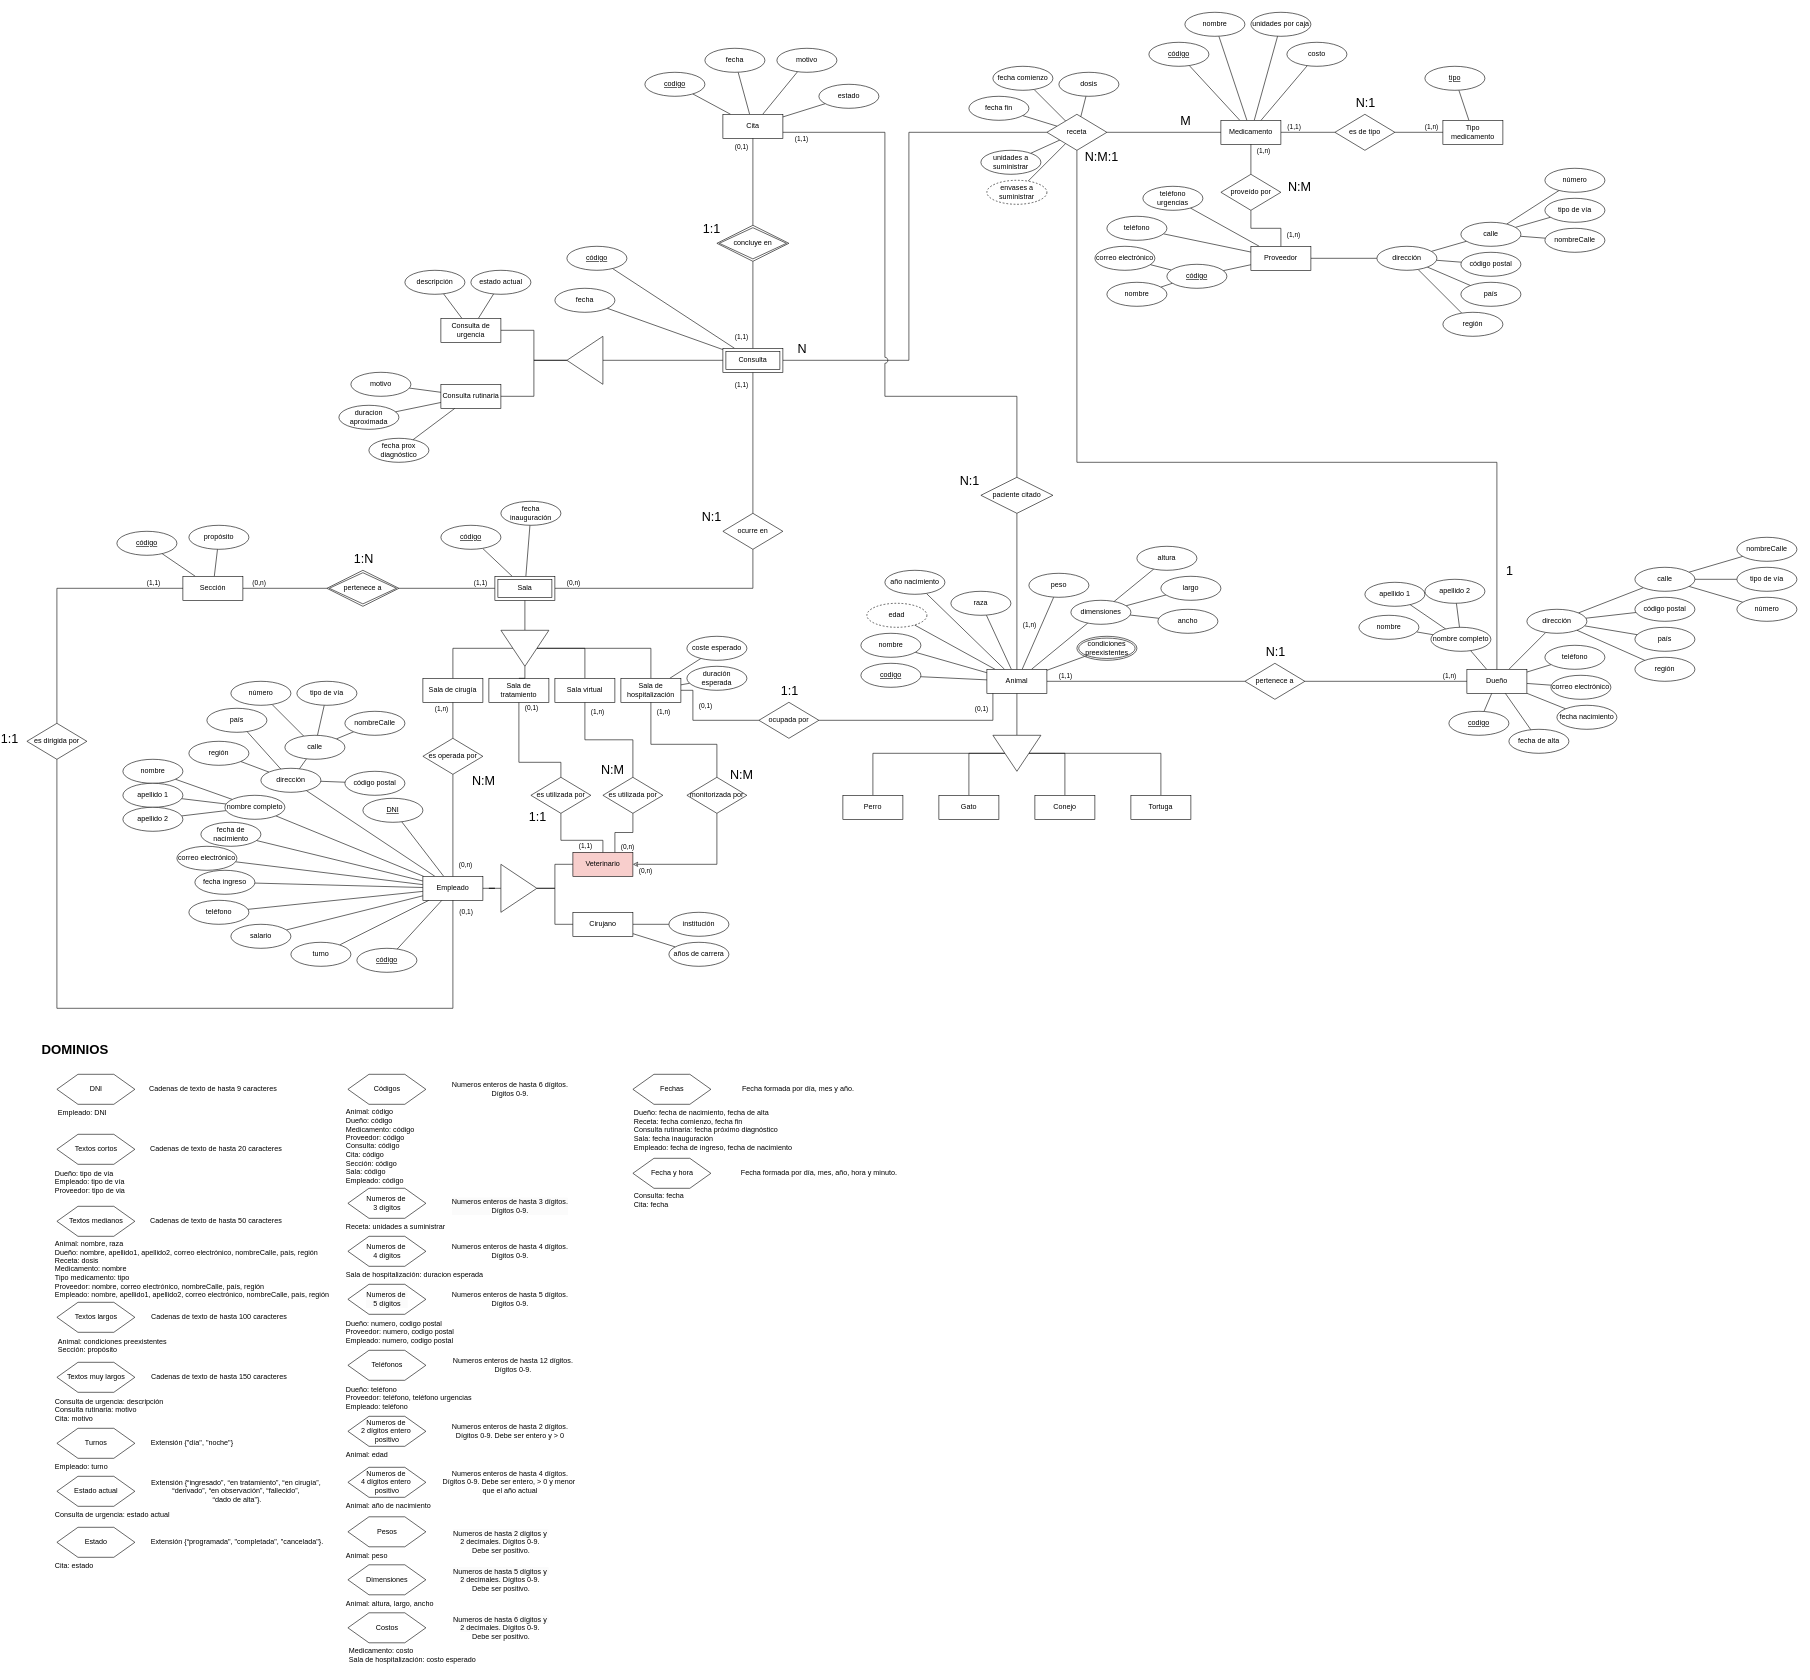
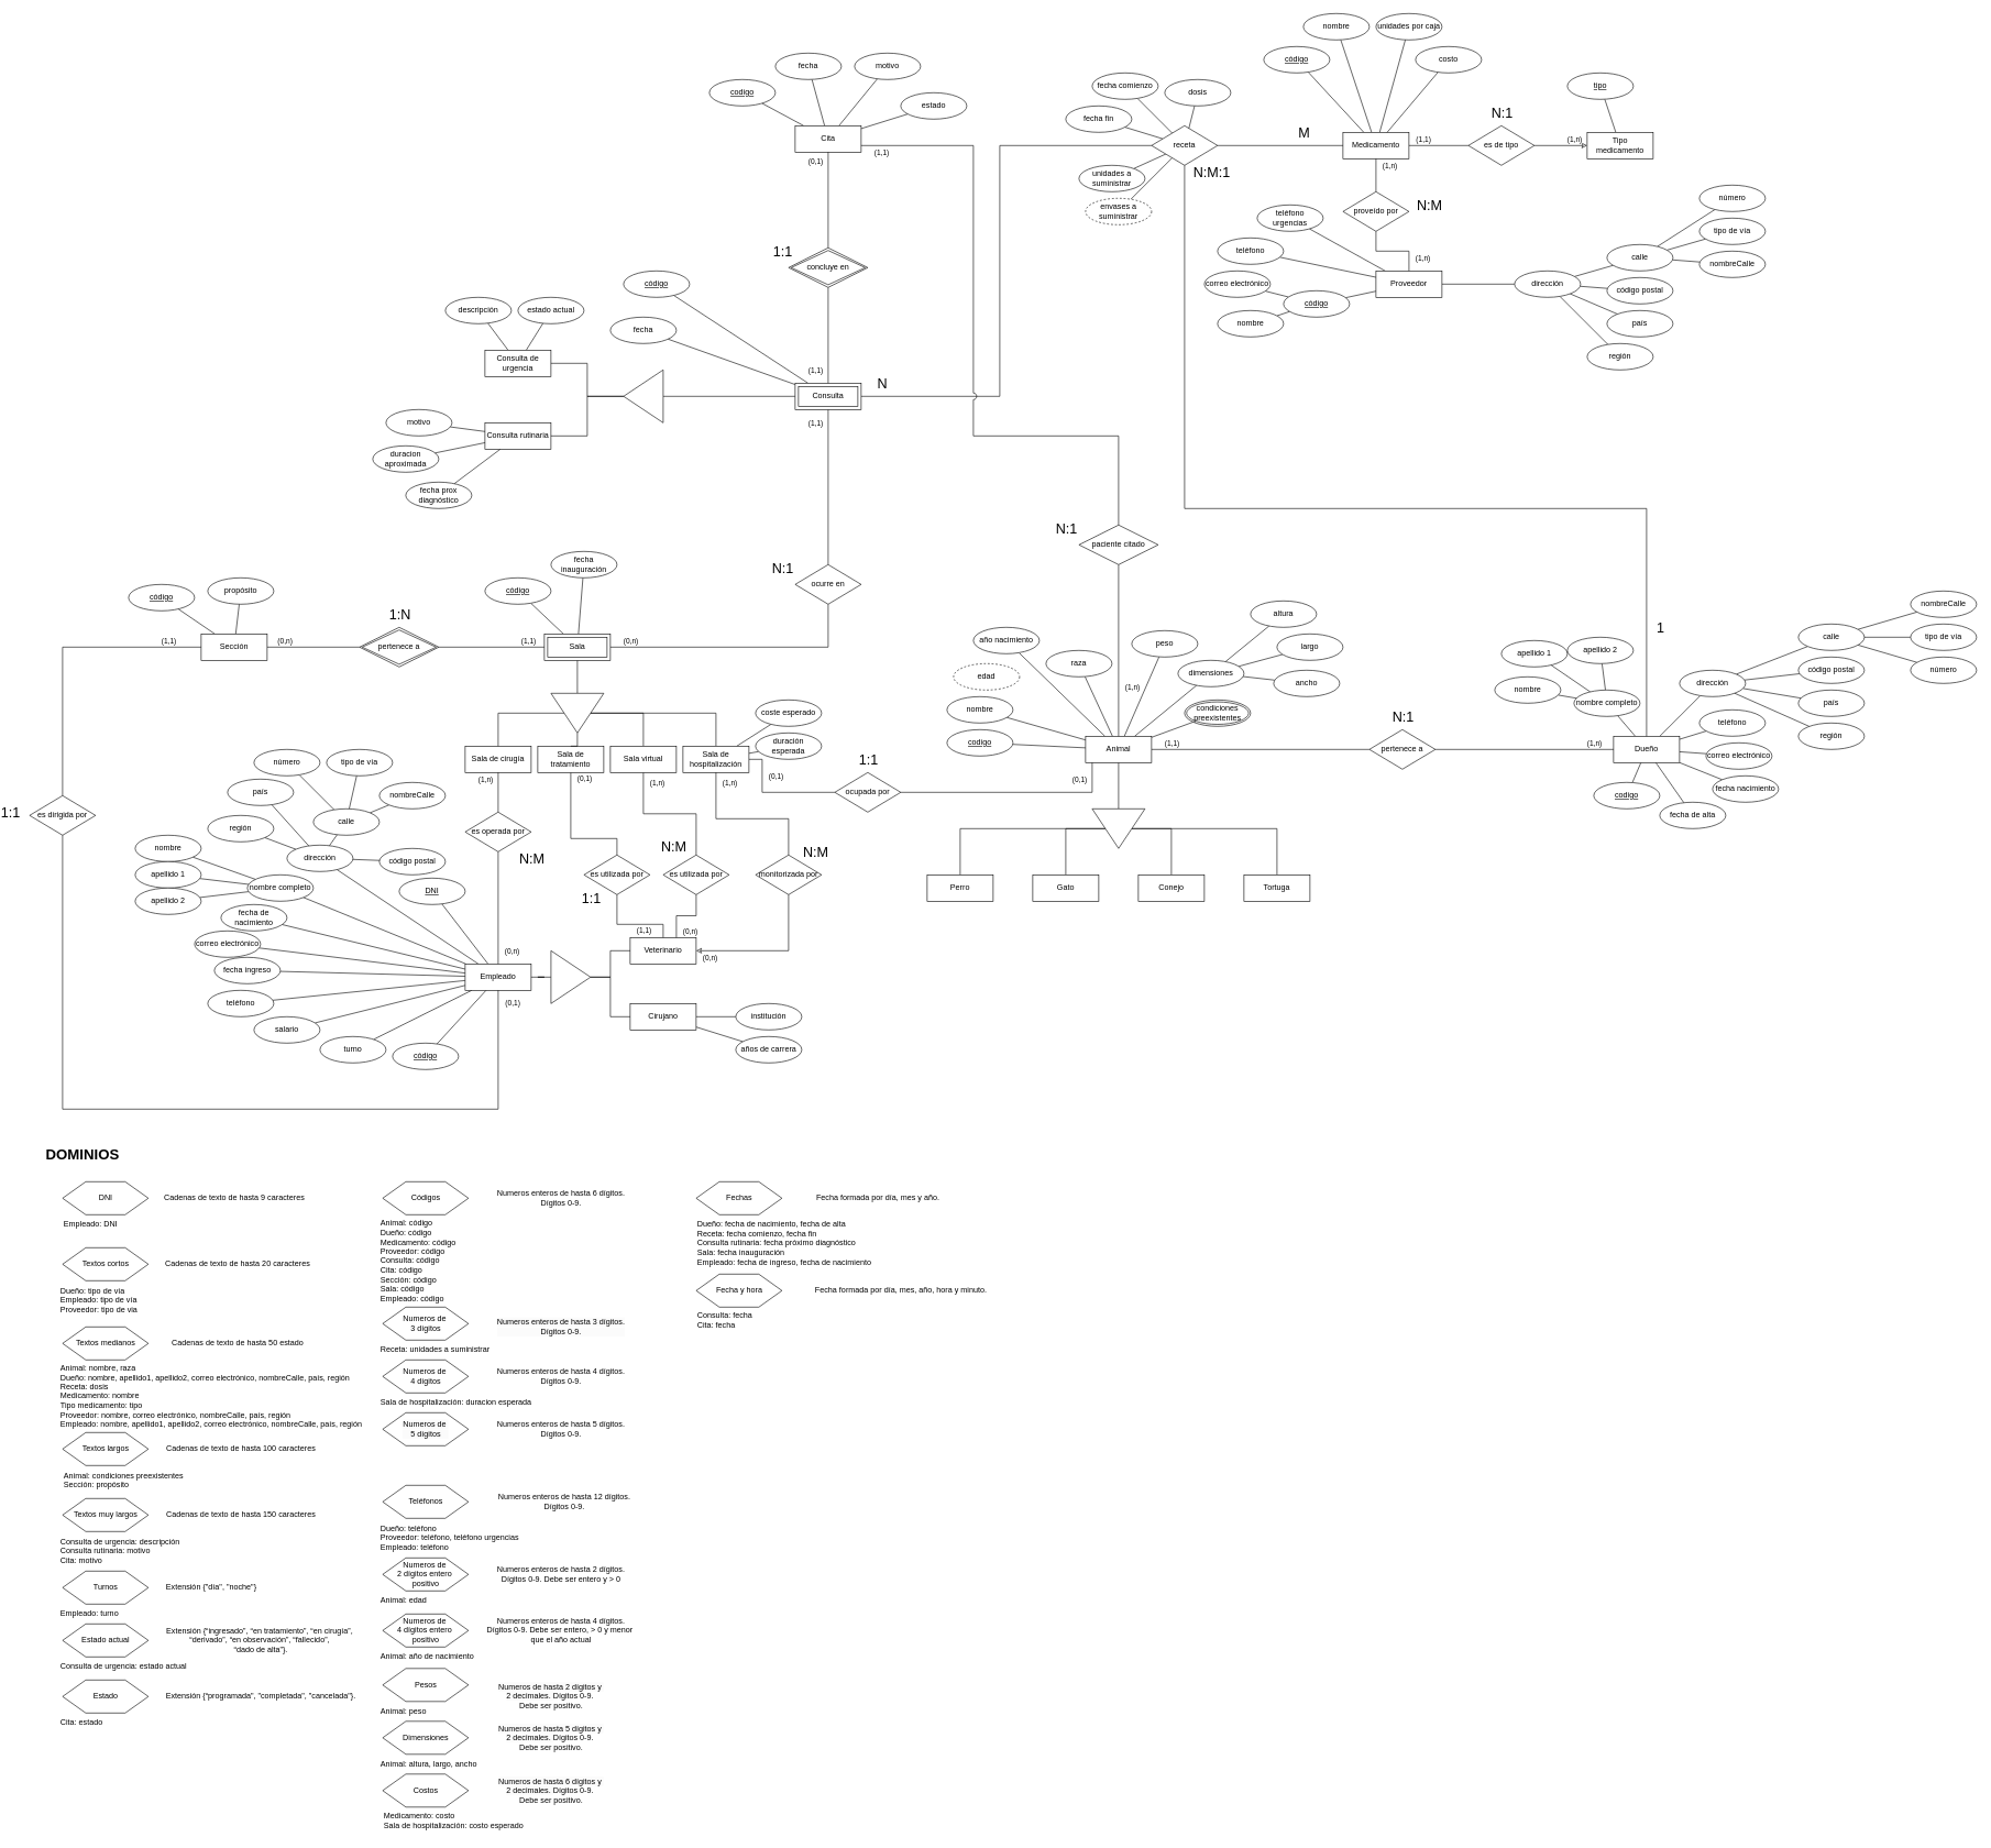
- <mxCell id="215" style="rounded=0;orthogonalLoop=1;jettySize=auto;html=1;endArrow=none;endFill=0;" parent="1" source="217" target="214" edge="1"><mxGeometry relative="1" as="geometry" /></mxCell>
+ <mxCell id="215" style="rounded=0;orthogonalLoop=1;jettySize=auto;html=1;endArrow=classic;endFill=0;" parent="1" source="217" target="214" edge="1"><mxGeometry relative="1" as="geometry" /></mxCell>
- <mxCell id="10" style="rounded=0;orthogonalLoop=1;jettySize=auto;html=1;endArrow=none;endFill=0;" parent="1" source="25" target="19" edge="1"><mxGeometry relative="1" as="geometry"><mxPoint x="1632.482" y="1105" as="sourcePoint" /></mxGeometry></mxCell>
- <mxCell id="131" value="Veterinario" style="whiteSpace=wrap;html=1;align=center;fillColor=#f8cecc;" parent="1" vertex="1"><mxGeometry x="930" y="1420" width="100" height="40" as="geometry" /></mxCell>
+ <mxCell id="131" value="Veterinario" style="whiteSpace=wrap;html=1;align=center;" parent="1" vertex="1"><mxGeometry x="930" y="1420" width="100" height="40" as="geometry" /></mxCell>
- <mxCell id="322" value="Cadenas de texto de hasta 50&amp;nbsp;&lt;span style=&quot;background-color: initial;&quot;&gt;caracteres&lt;/span&gt;" style="text;html=1;align=center;verticalAlign=middle;resizable=0;points=[];autosize=1;strokeColor=none;fillColor=none;" vertex="1" parent="1"><mxGeometry x="215" y="2020" width="240" height="30" as="geometry" /></mxCell>
+ <mxCell id="322" value="Cadenas de texto de hasta 50&amp;nbsp;&lt;span style=&quot;background-color: initial;&quot;&gt;estado&lt;/span&gt;" style="text;html=1;align=center;verticalAlign=middle;resizable=0;points=[];autosize=1;strokeColor=none;fillColor=none;" vertex="1" parent="1"><mxGeometry x="215" y="2020" width="240" height="30" as="geometry" /></mxCell>
- <mxCell id="365" value="Dueño: numero, codigo postal&lt;div&gt;Proveedor:&lt;span style=&quot;background-color: initial;&quot;&gt;&amp;nbsp;&lt;/span&gt;&lt;span style=&quot;background-color: initial;&quot;&gt;numero, codigo postal&lt;/span&gt;&lt;span style=&quot;background-color: initial;&quot;&gt;&amp;nbsp;&lt;/span&gt;&lt;/div&gt;&lt;div&gt;Empleado:&lt;span style=&quot;background-color: initial;&quot;&gt;&amp;nbsp;&lt;/span&gt;&lt;span style=&quot;background-color: initial;&quot;&gt;numero, codigo postal&lt;/span&gt;&lt;/div&gt;" style="text;html=1;align=left;verticalAlign=middle;resizable=0;points=[];autosize=1;strokeColor=none;fillColor=none;" vertex="1" parent="1"><mxGeometry x="550" y="2190" width="210" height="60" as="geometry" /></mxCell>
